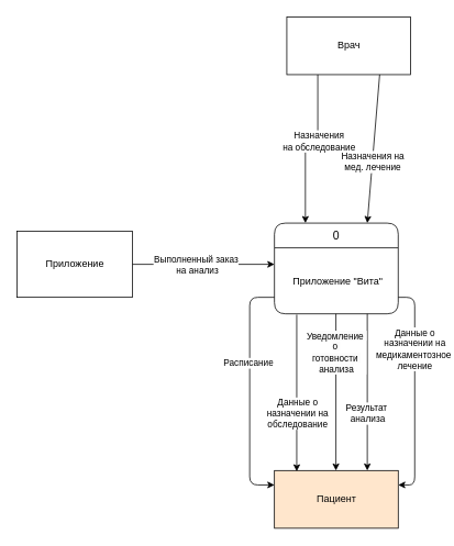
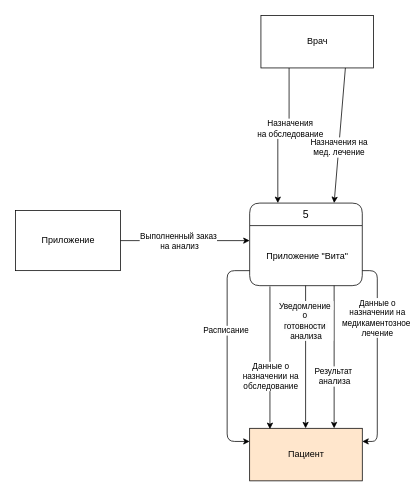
- <mxCell id="2" value="0" style="swimlane;childLayout=stackLayout;horizontal=1;startSize=30;horizontalStack=0;rounded=1;fontSize=14;fontStyle=0;strokeWidth=1;resizeParent=0;resizeLast=1;shadow=0;dashed=0;align=center;fillColor=#FFFFFF;" parent="1" vertex="1"><mxGeometry x="332" y="270" width="150" height="110" as="geometry" /></mxCell>
+ <mxCell id="2" value="5" style="swimlane;childLayout=stackLayout;horizontal=1;startSize=30;horizontalStack=0;rounded=1;fontSize=14;fontStyle=0;strokeWidth=1;resizeParent=0;resizeLast=1;shadow=0;dashed=0;align=center;fillColor=#FFFFFF;" parent="1" vertex="1"><mxGeometry x="332" y="270" width="150" height="110" as="geometry" /></mxCell>
